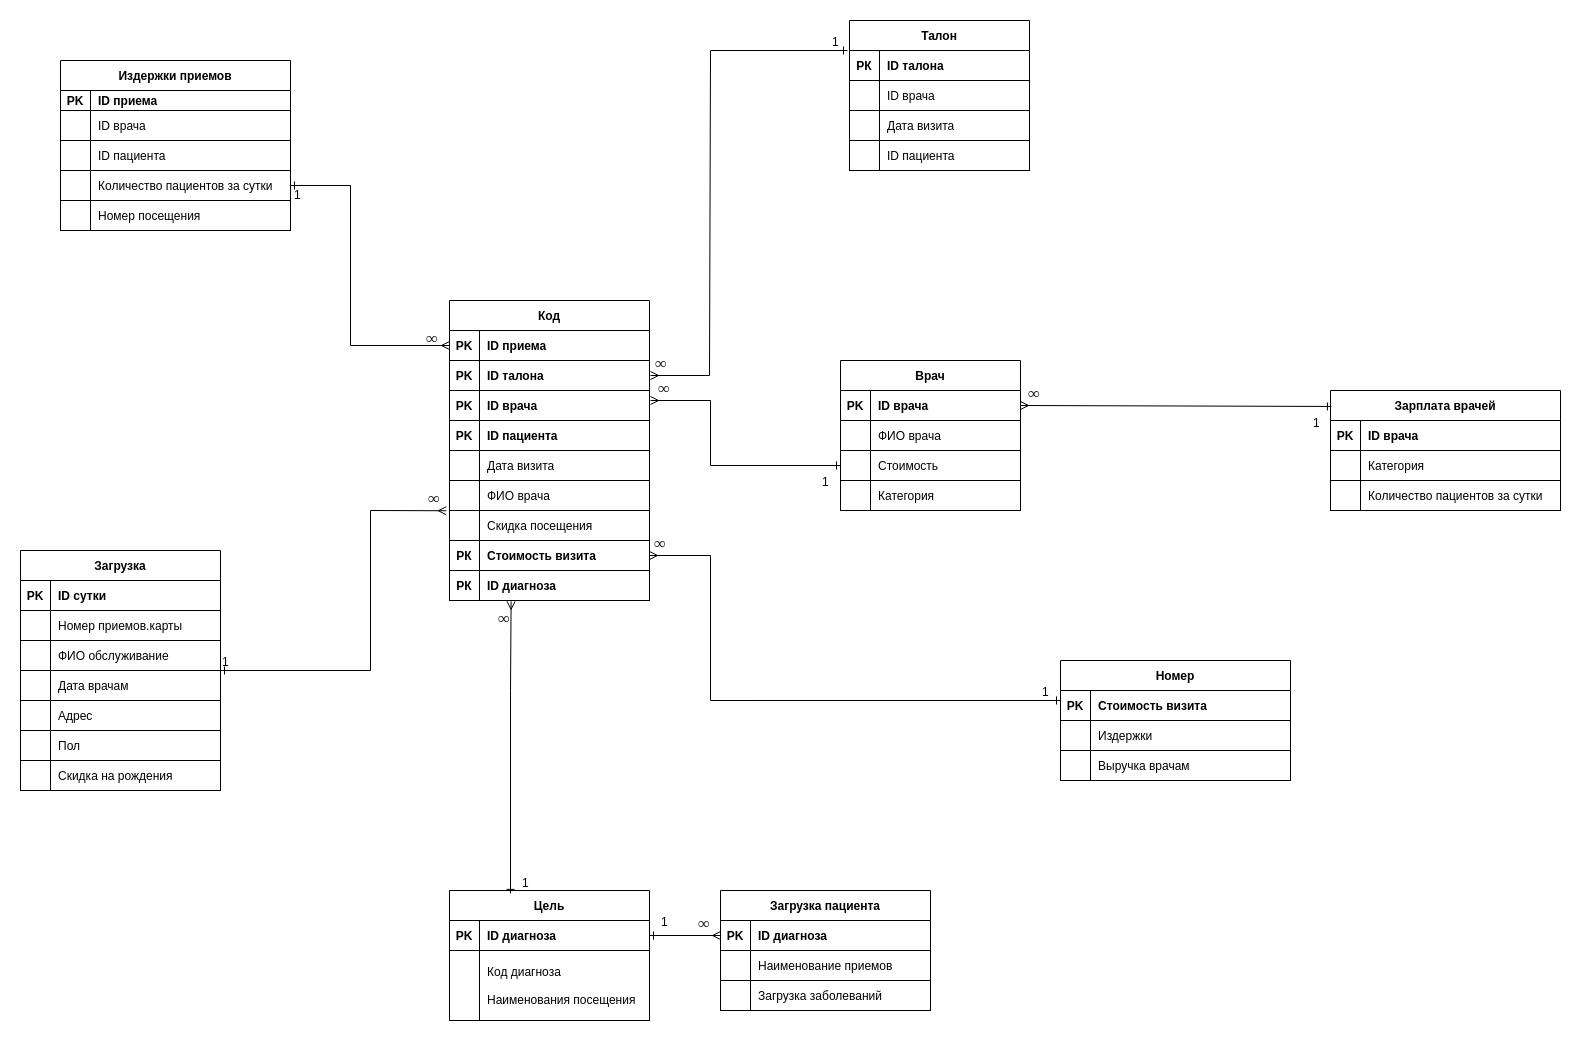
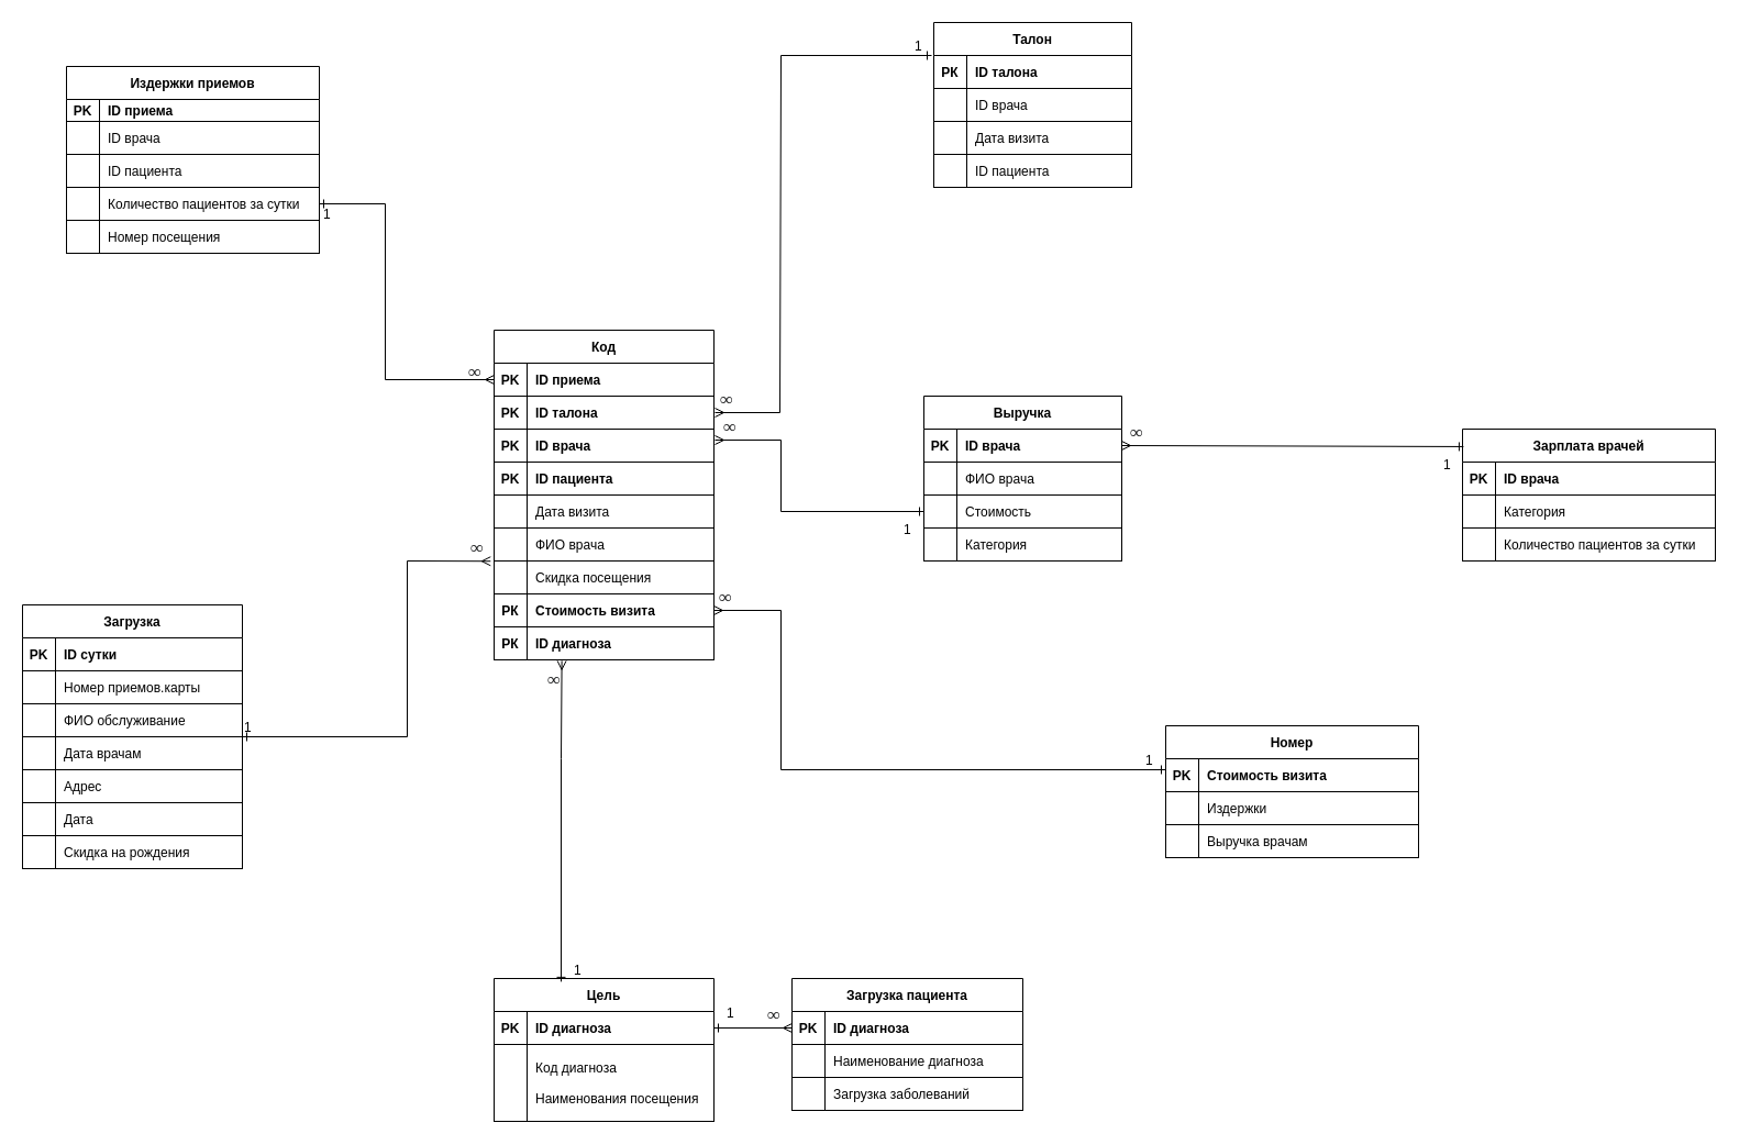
- <mxCell id="139" value="Врач" style="shape=table;startSize=30;container=1;collapsible=1;childLayout=tableLayout;fixedRows=1;rowLines=0;fontStyle=1;align=center;resizeLast=1;" parent="1" vertex="1"><mxGeometry x="840" y="360" width="180" height="150" as="geometry" /></mxCell>
+ <mxCell id="139" value="Выручка" style="shape=table;startSize=30;container=1;collapsible=1;childLayout=tableLayout;fixedRows=1;rowLines=0;fontStyle=1;align=center;resizeLast=1;" parent="1" vertex="1"><mxGeometry x="840" y="360" width="180" height="150" as="geometry" /></mxCell>
- <mxCell id="20" value="Пол" style="shape=partialRectangle;connectable=0;fillColor=none;top=0;left=0;bottom=0;right=0;align=left;spacingLeft=6;fontStyle=0;overflow=hidden;" parent="18" vertex="1"><mxGeometry x="30" width="170" height="30" as="geometry"><mxRectangle width="170" height="30" as="alternateBounds" /></mxGeometry></mxCell>
+ <mxCell id="20" value="Дата" style="shape=partialRectangle;connectable=0;fillColor=none;top=0;left=0;bottom=0;right=0;align=left;spacingLeft=6;fontStyle=0;overflow=hidden;" parent="18" vertex="1"><mxGeometry x="30" width="170" height="30" as="geometry"><mxRectangle width="170" height="30" as="alternateBounds" /></mxGeometry></mxCell>
- <mxCell id="87" value="Наименование приемов" style="shape=partialRectangle;connectable=0;fillColor=none;top=0;left=0;bottom=0;right=0;align=left;spacingLeft=6;fontStyle=0;overflow=hidden;" parent="85" vertex="1"><mxGeometry x="30" width="180" height="30" as="geometry"><mxRectangle width="180" height="30" as="alternateBounds" /></mxGeometry></mxCell>
+ <mxCell id="87" value="Наименование диагноза" style="shape=partialRectangle;connectable=0;fillColor=none;top=0;left=0;bottom=0;right=0;align=left;spacingLeft=6;fontStyle=0;overflow=hidden;" parent="85" vertex="1"><mxGeometry x="30" width="180" height="30" as="geometry"><mxRectangle width="180" height="30" as="alternateBounds" /></mxGeometry></mxCell>
